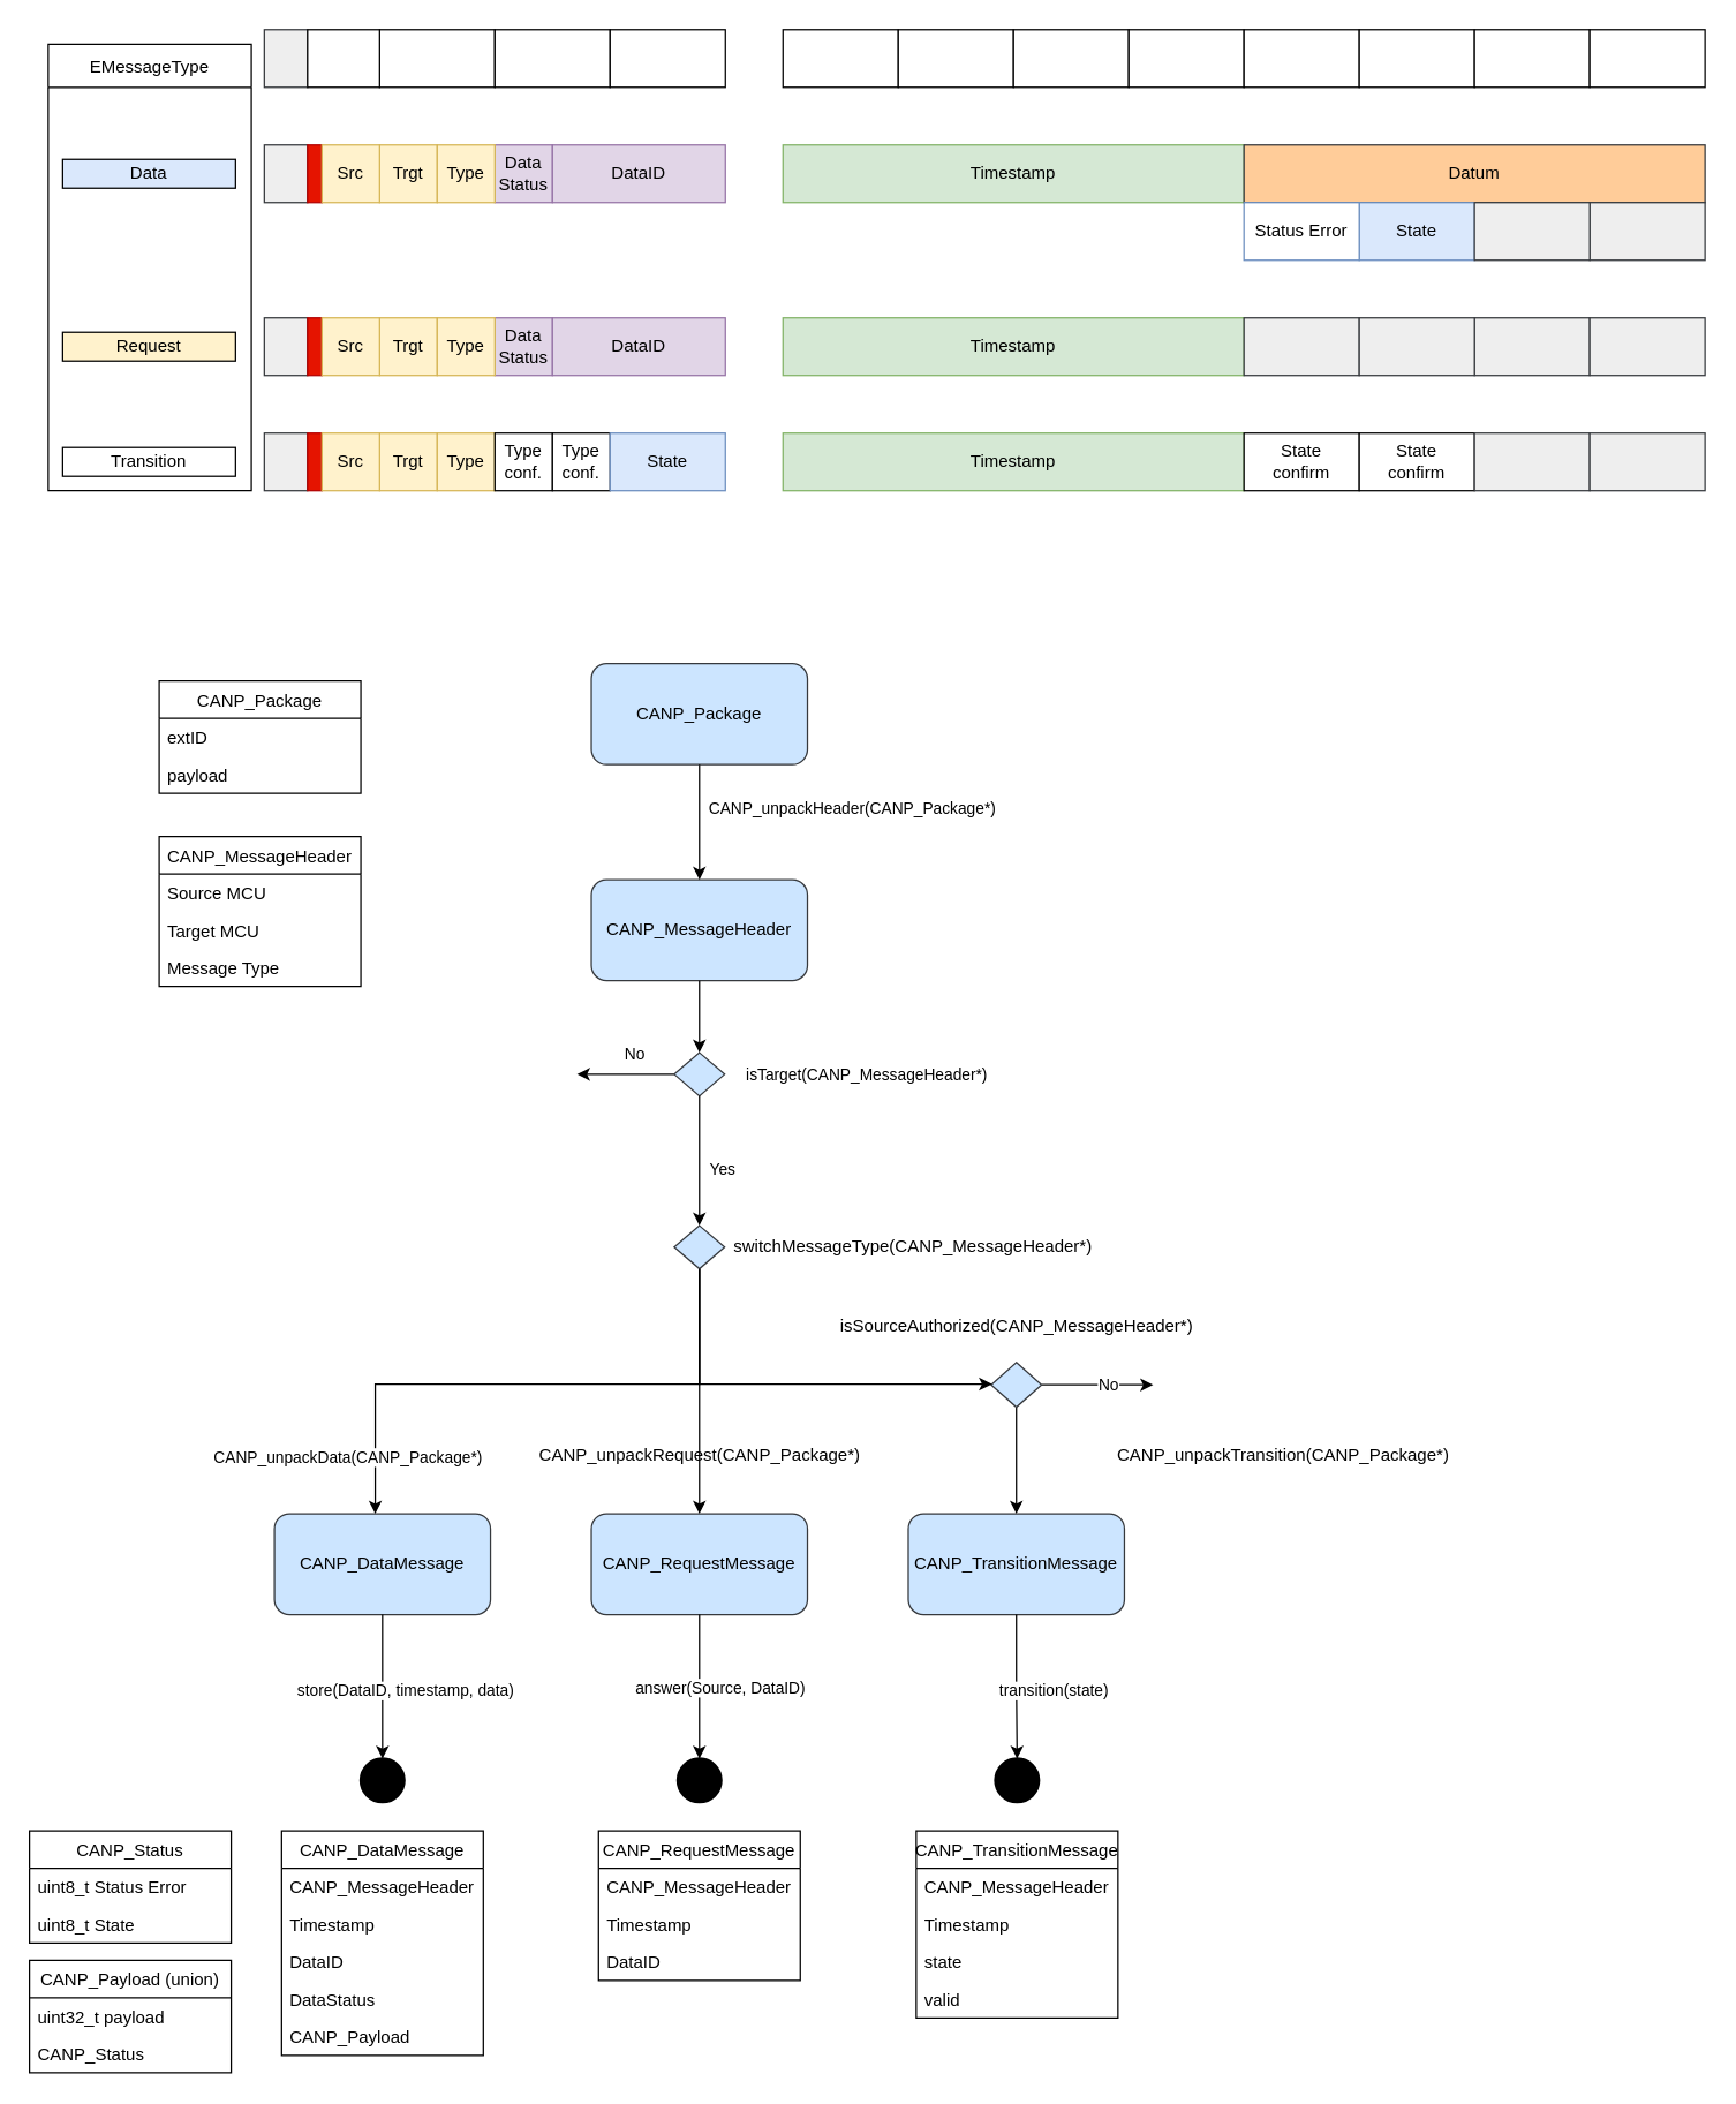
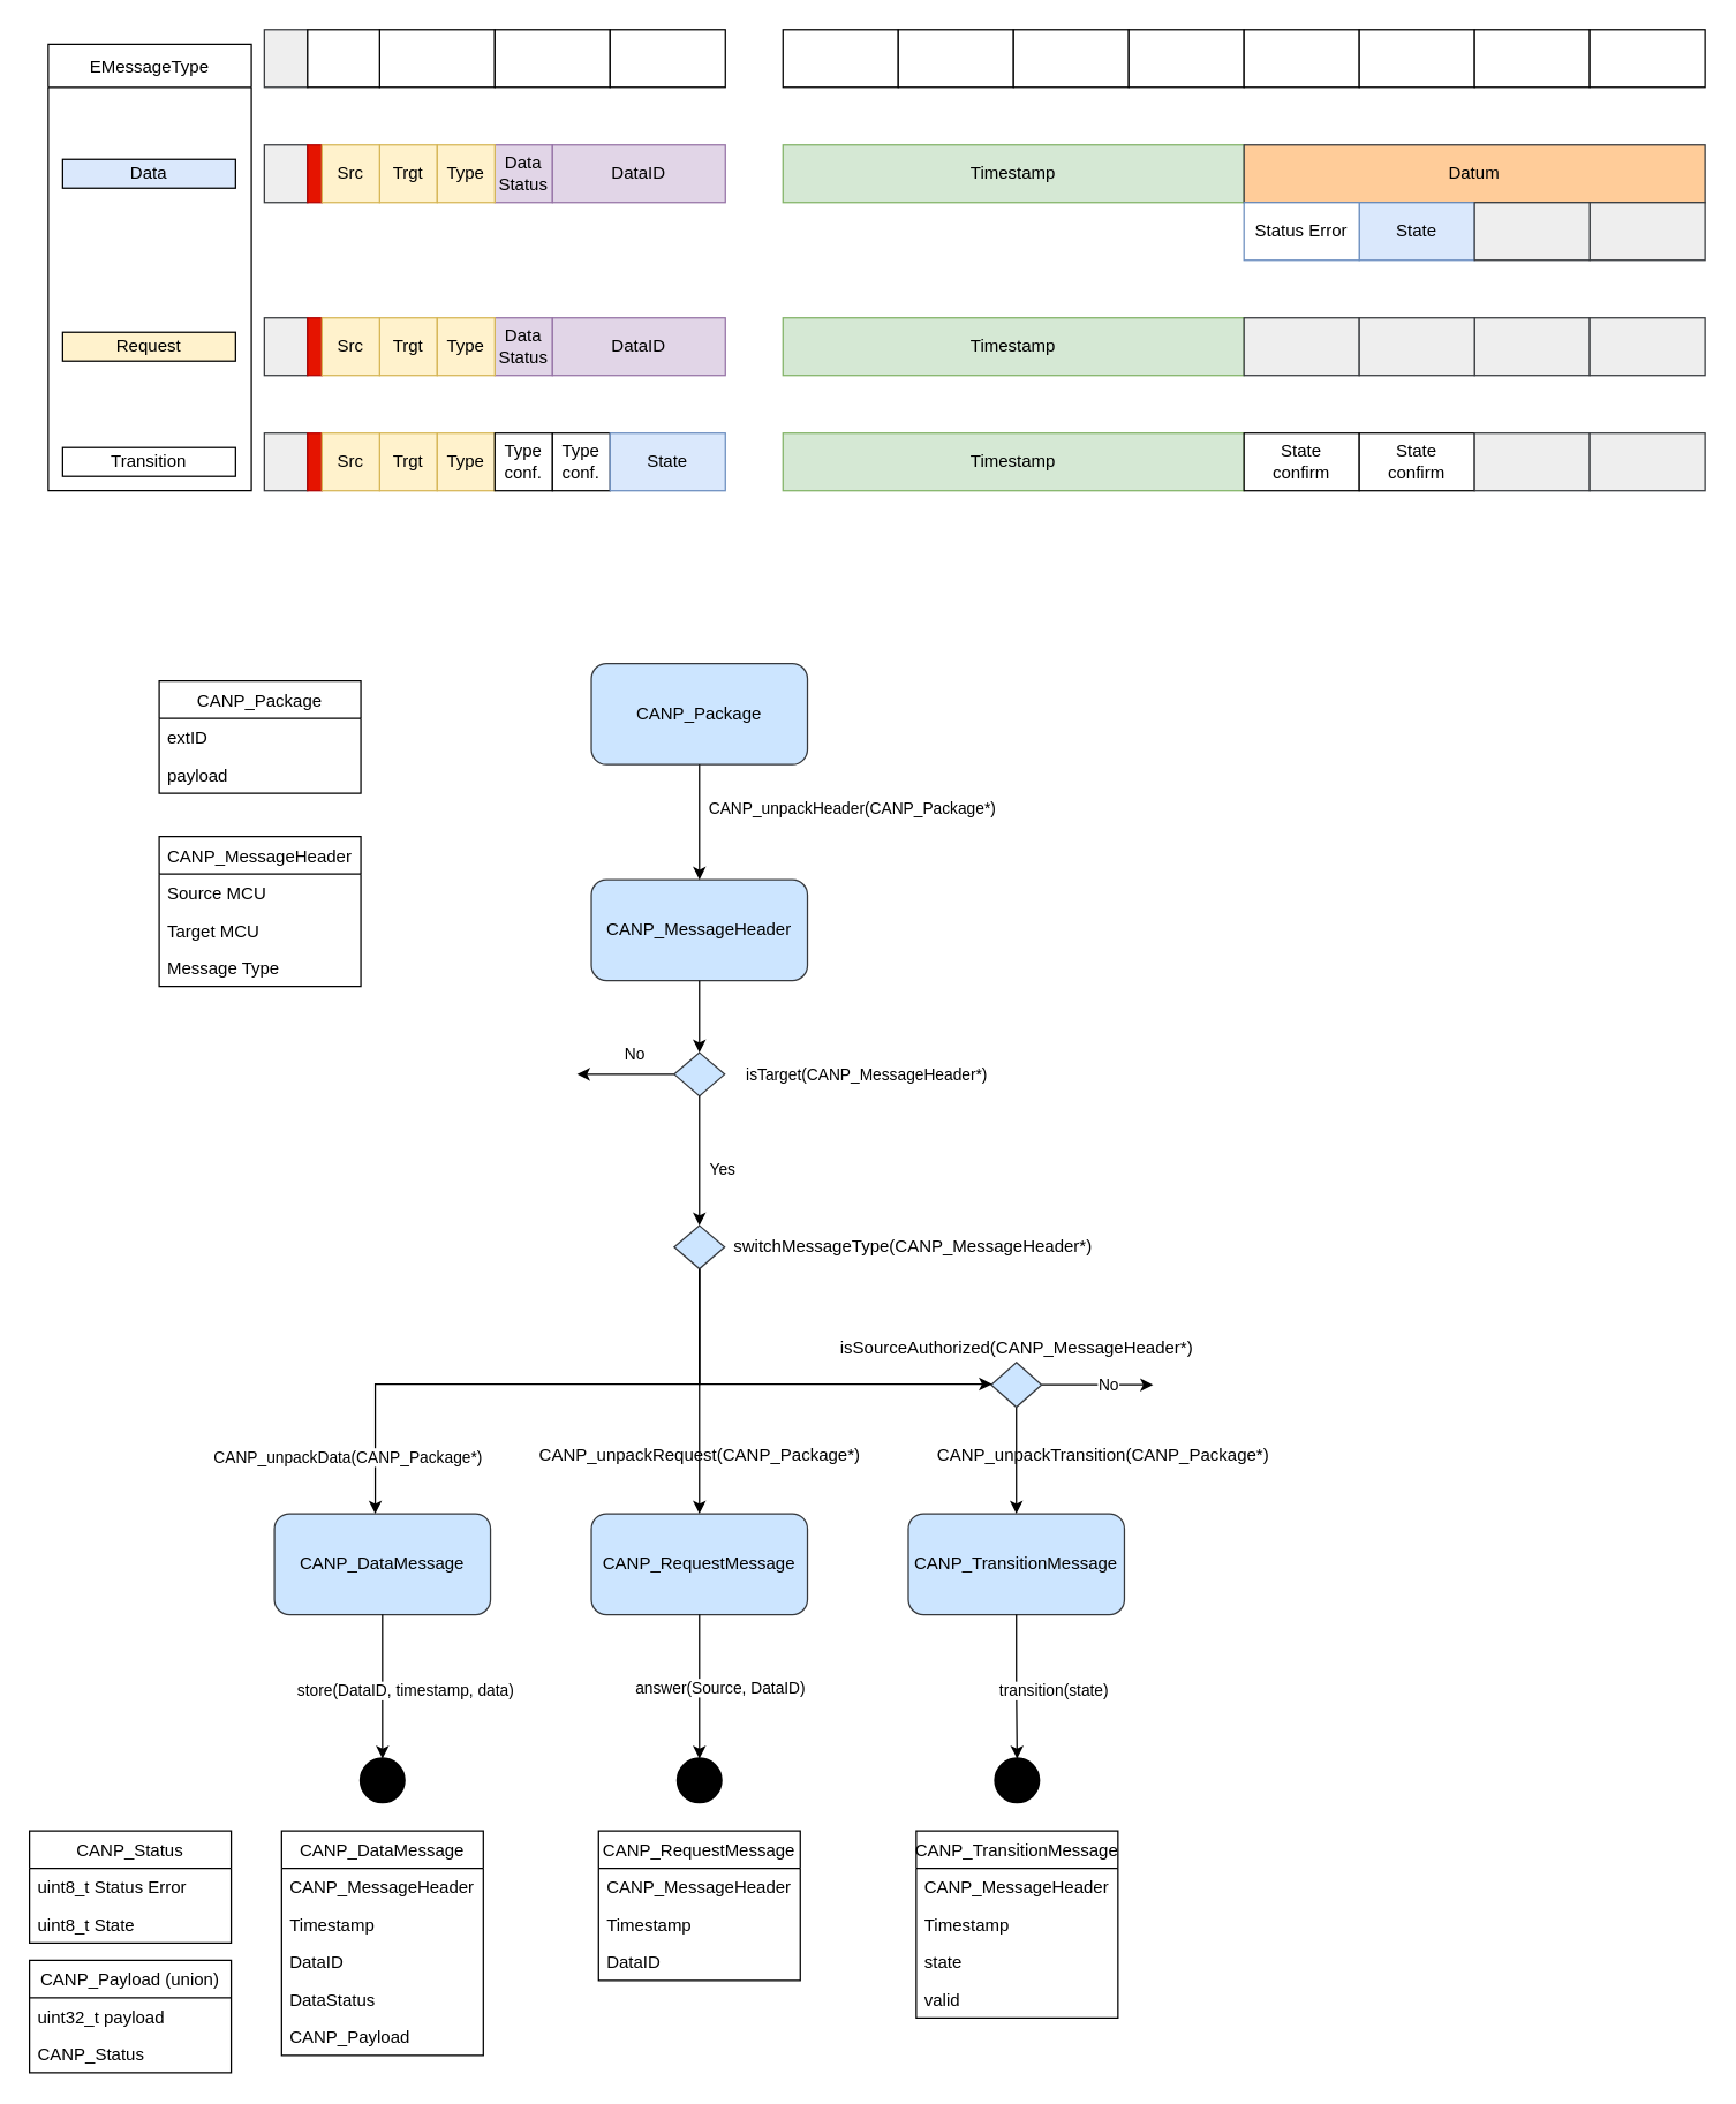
- <mxCell id="80" value="isSourceAuthorized(CANP_MessageHeader*)" style="text;html=1;align=center;verticalAlign=middle;resizable=0;points=[];autosize=1;strokeColor=none;" parent="1" vertex="1"><mxGeometry x="575" y="910" width="260" height="20" as="geometry" /></mxCell>
+ <mxCell id="80" value="isSourceAuthorized(CANP_MessageHeader*)" style="text;html=1;align=center;verticalAlign=middle;resizable=0;points=[];autosize=1;strokeColor=none;" parent="1" vertex="1"><mxGeometry x="575" y="925" width="260" height="20" as="geometry" /></mxCell>
- <mxCell id="73" value="CANP_unpackTransition(CANP_Package*)" style="text;html=1;align=center;verticalAlign=middle;resizable=0;points=[];autosize=1;strokeColor=none;" parent="1" vertex="1"><mxGeometry x="765" y="1000" width="250" height="20" as="geometry" /></mxCell>
+ <mxCell id="73" value="CANP_unpackTransition(CANP_Package*)" style="text;html=1;align=center;verticalAlign=middle;resizable=0;points=[];autosize=1;strokeColor=none;" parent="1" vertex="1"><mxGeometry x="640" y="1000" width="250" height="20" as="geometry" /></mxCell>
